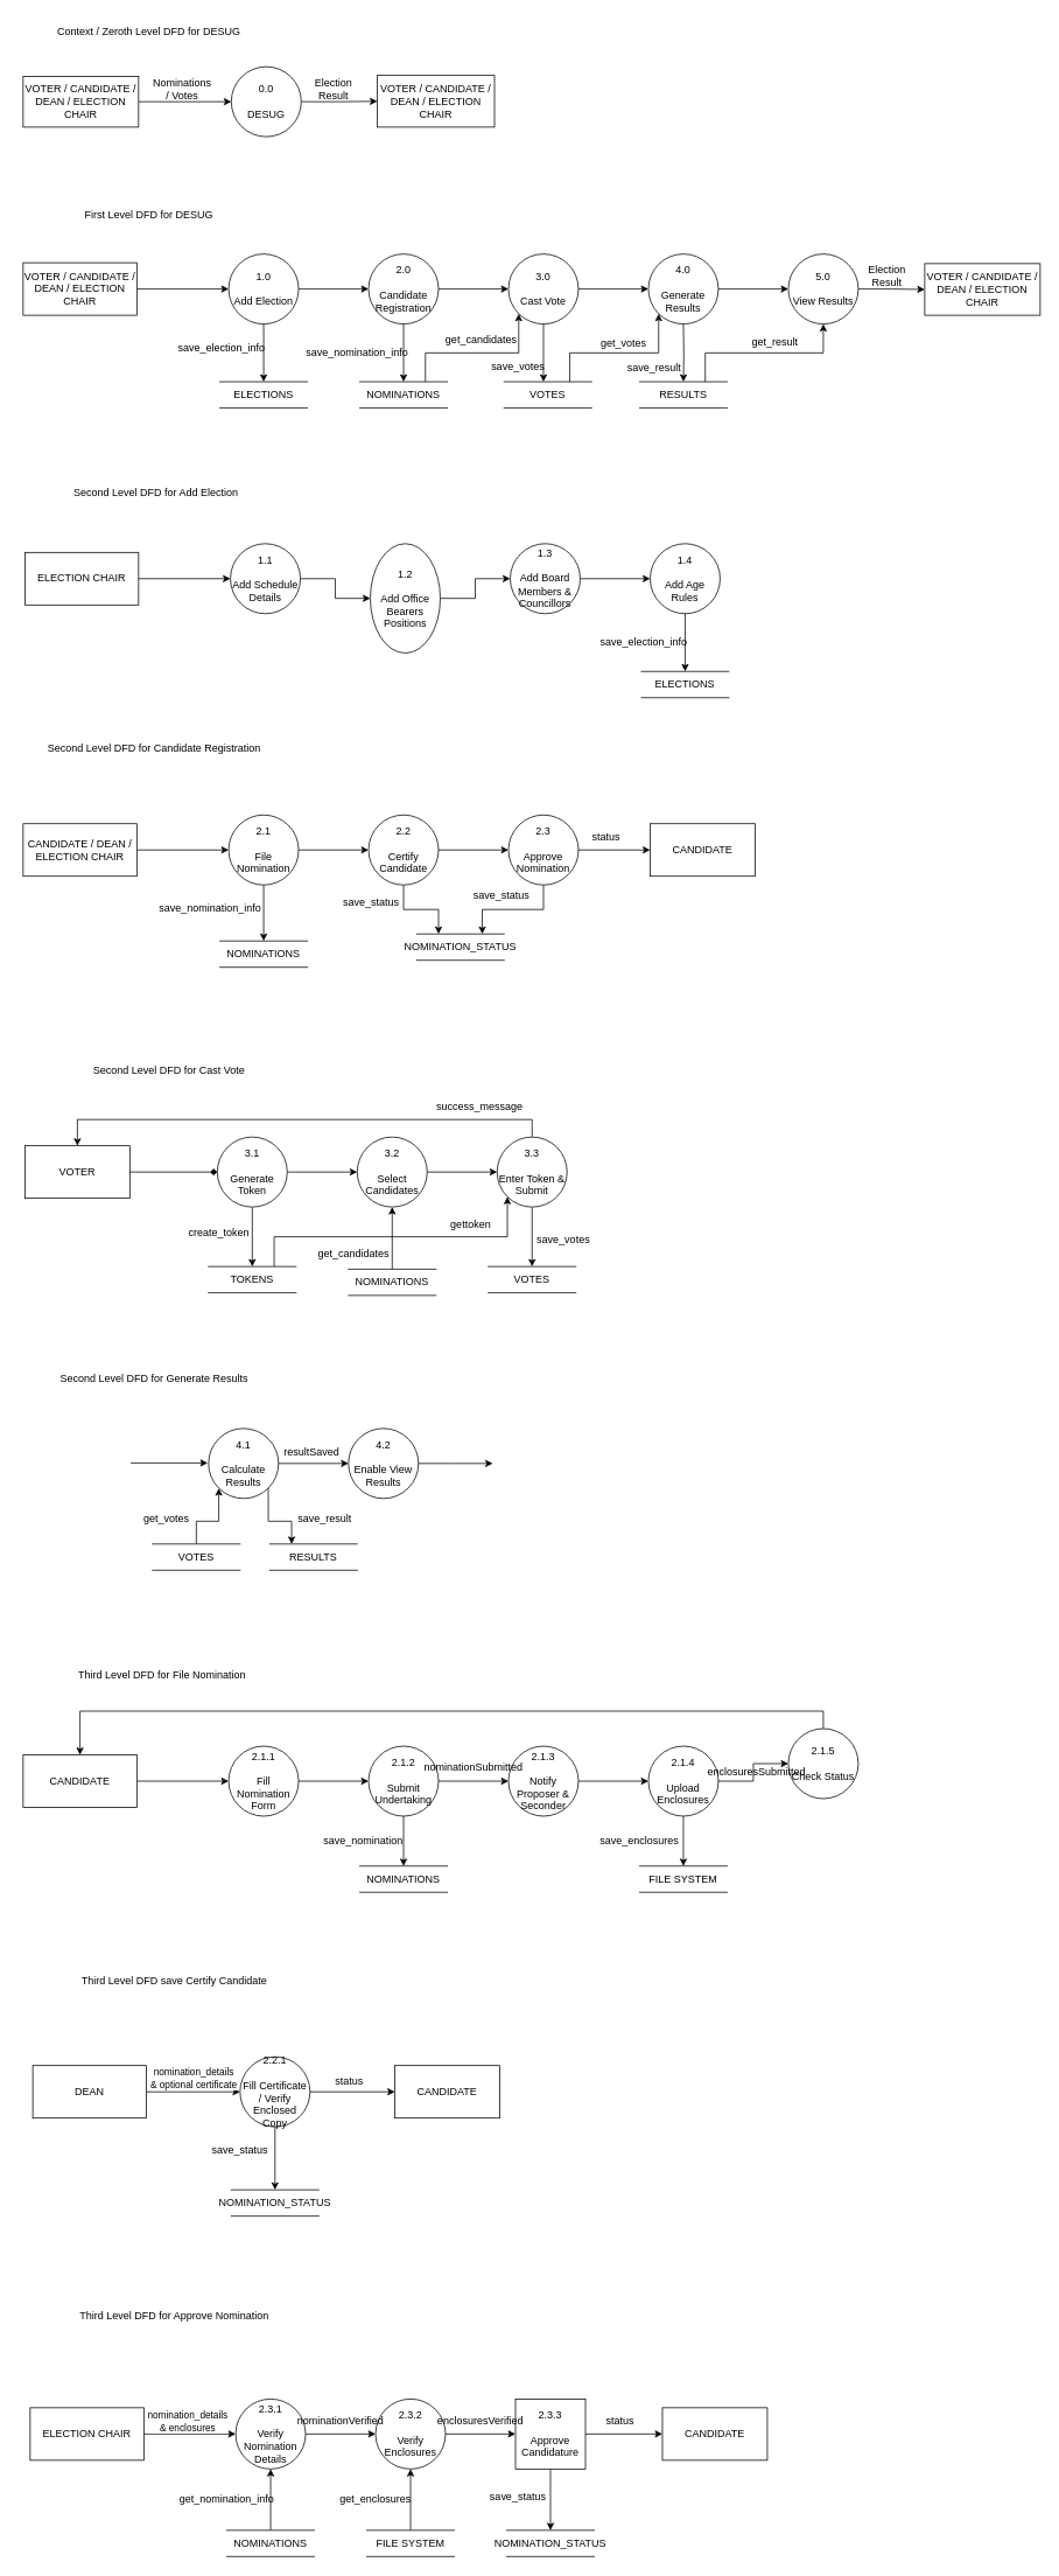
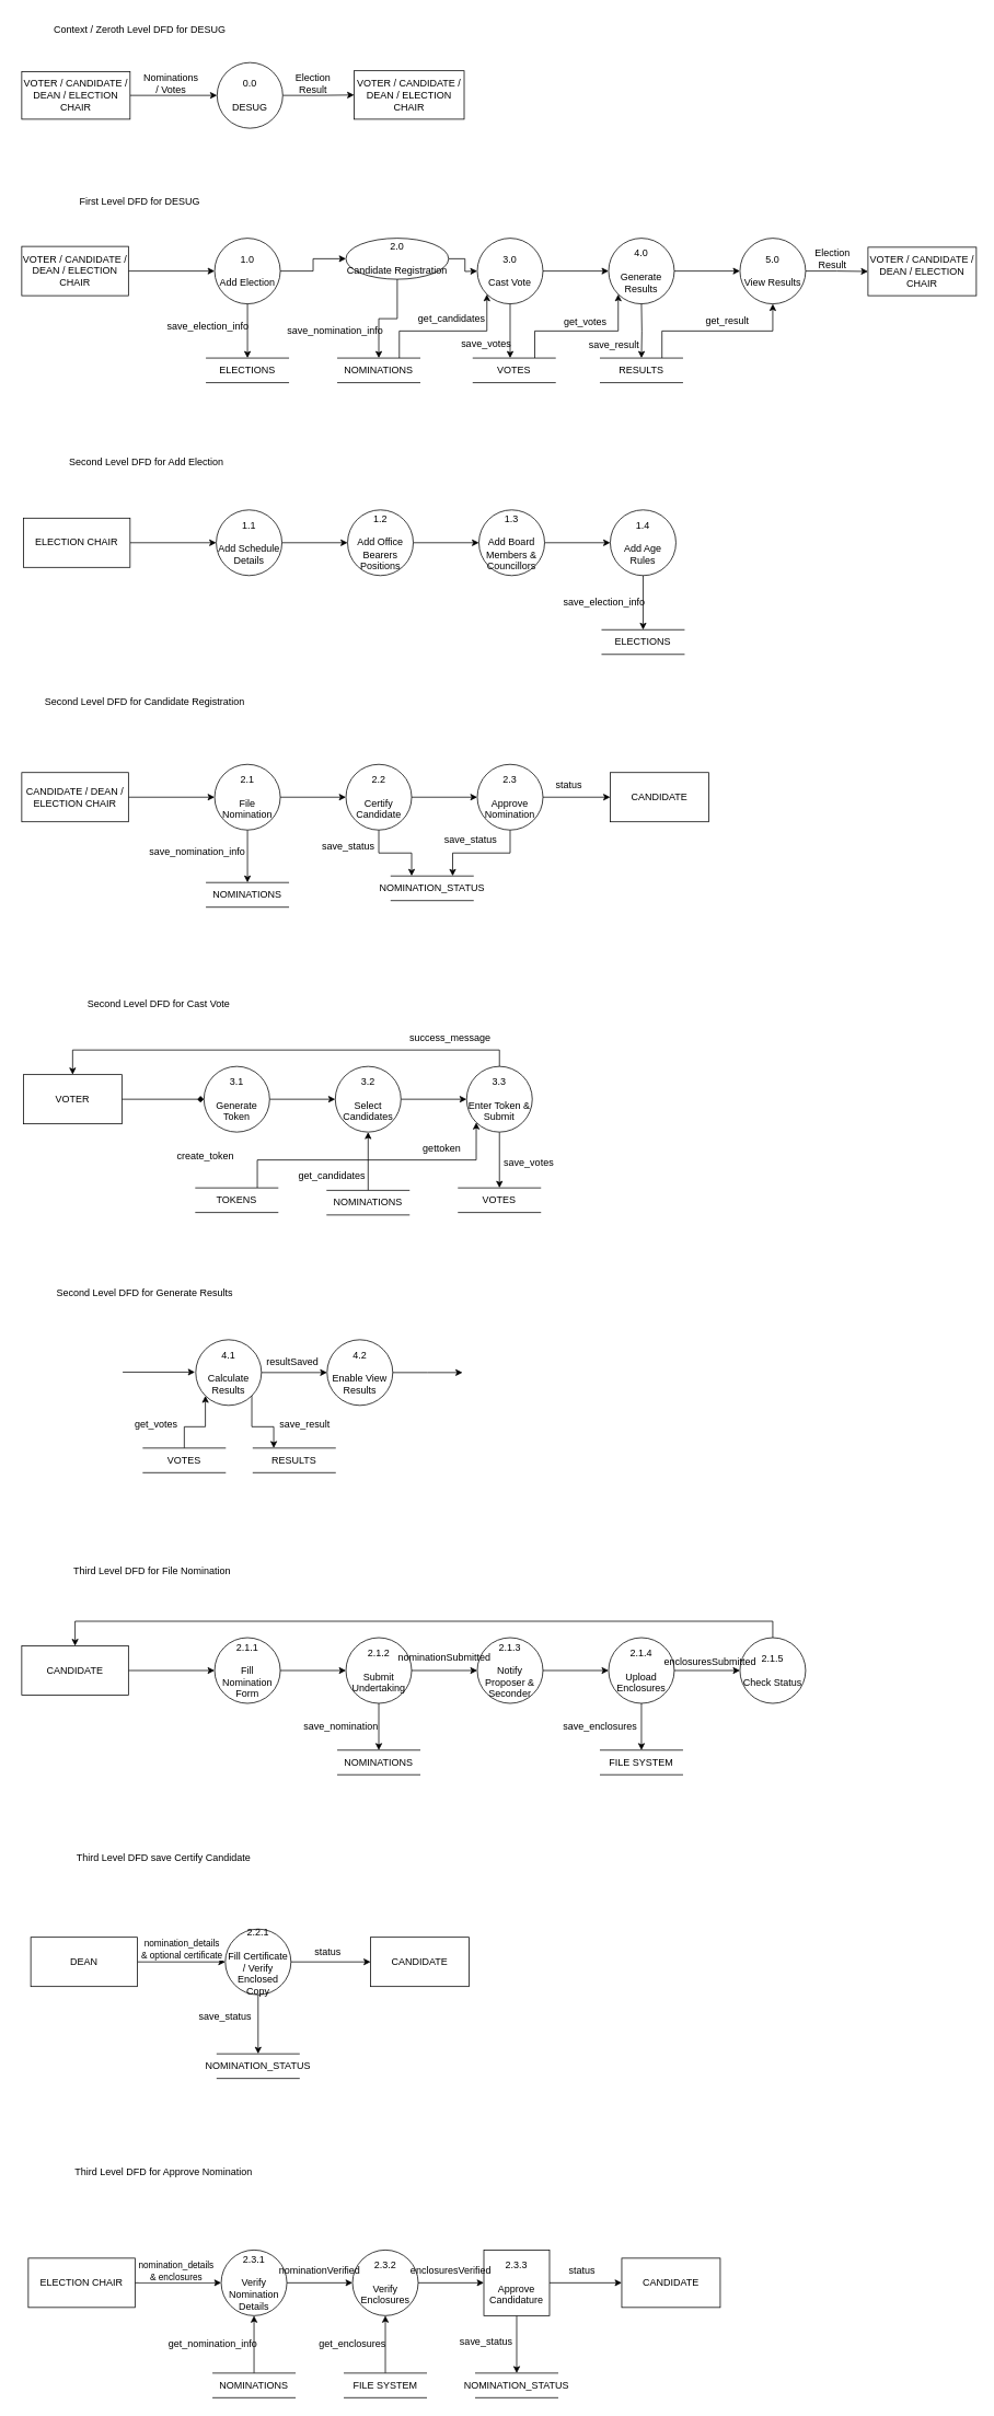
- <mxCell id="16" value="2.0&lt;div&gt;&lt;br&gt;&lt;/div&gt;&lt;div&gt;Candidate Registration&lt;/div&gt;" style="ellipse;whiteSpace=wrap;html=1;rounded=0;" parent="1" vertex="1"><mxGeometry x="421" y="289" width="80" height="80" as="geometry" /></mxCell>
+ <mxCell id="16" value="2.0&lt;div&gt;&lt;br&gt;&lt;/div&gt;&lt;div&gt;Candidate Registration&lt;/div&gt;" style="ellipse;whiteSpace=wrap;html=1;rounded=0;" parent="1" vertex="1"><mxGeometry x="421" y="289" width="125" height="50" as="geometry" /></mxCell>
- <mxCell id="30" value="1.2&lt;div&gt;&lt;br&gt;&lt;/div&gt;&lt;div&gt;Add Office Bearers Positions&lt;/div&gt;" style="ellipse;whiteSpace=wrap;html=1;rounded=0;" parent="1" vertex="1"><mxGeometry x="423" y="620" width="80" height="125" as="geometry" /></mxCell>
+ <mxCell id="30" value="1.2&lt;div&gt;&lt;br&gt;&lt;/div&gt;&lt;div&gt;Add Office Bearers Positions&lt;/div&gt;" style="ellipse;whiteSpace=wrap;html=1;rounded=0;" parent="1" vertex="1"><mxGeometry x="423" y="620" width="80" height="80" as="geometry" /></mxCell>
- <mxCell id="63" style="edgeStyle=orthogonalEdgeStyle;rounded=0;orthogonalLoop=1;jettySize=auto;html=1;exitX=0.5;exitY=1;exitDx=0;exitDy=0;entryX=0.5;entryY=0;entryDx=0;entryDy=0;" parent="1" source="64" target="71" edge="1"><mxGeometry relative="1" as="geometry" /></mxCell>
- <mxCell id="97" value="2.1.5&lt;div&gt;&lt;br&gt;&lt;/div&gt;&lt;div&gt;Check Status&lt;/div&gt;" style="ellipse;whiteSpace=wrap;html=1;rounded=0;" parent="1" vertex="1"><mxGeometry x="901" y="1974" width="80" height="80" as="geometry" /></mxCell>
+ <mxCell id="97" value="2.1.5&lt;div&gt;&lt;br&gt;&lt;/div&gt;&lt;div&gt;Check Status&lt;/div&gt;" style="ellipse;whiteSpace=wrap;html=1;rounded=0;" parent="1" vertex="1"><mxGeometry x="901" y="1994" width="80" height="80" as="geometry" /></mxCell>
